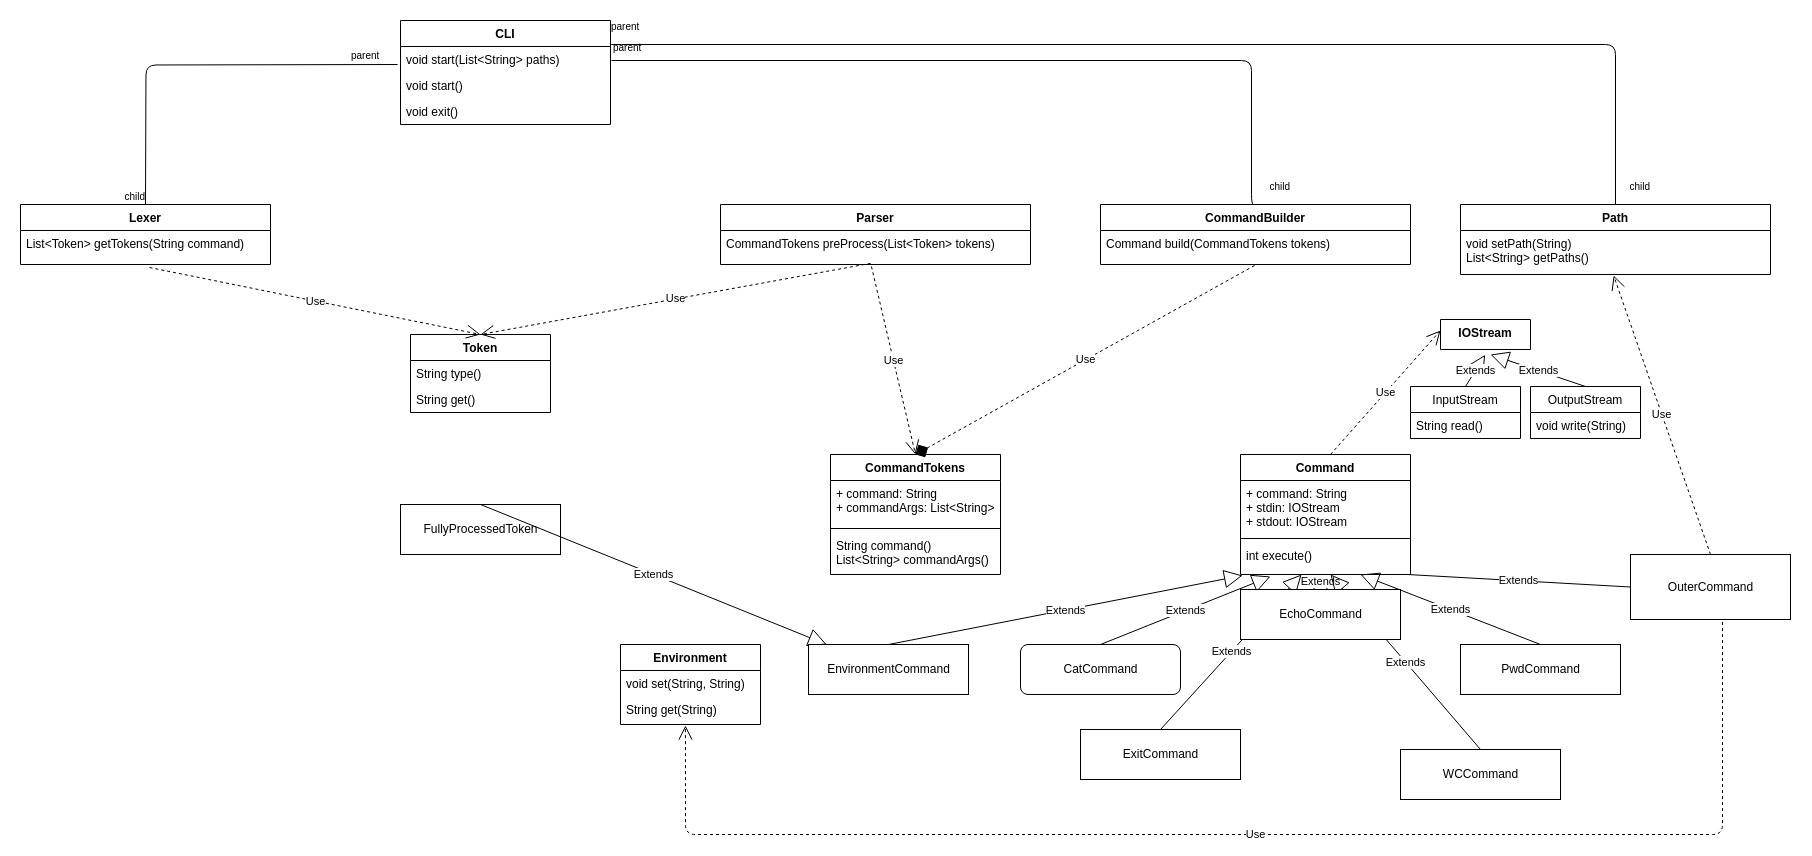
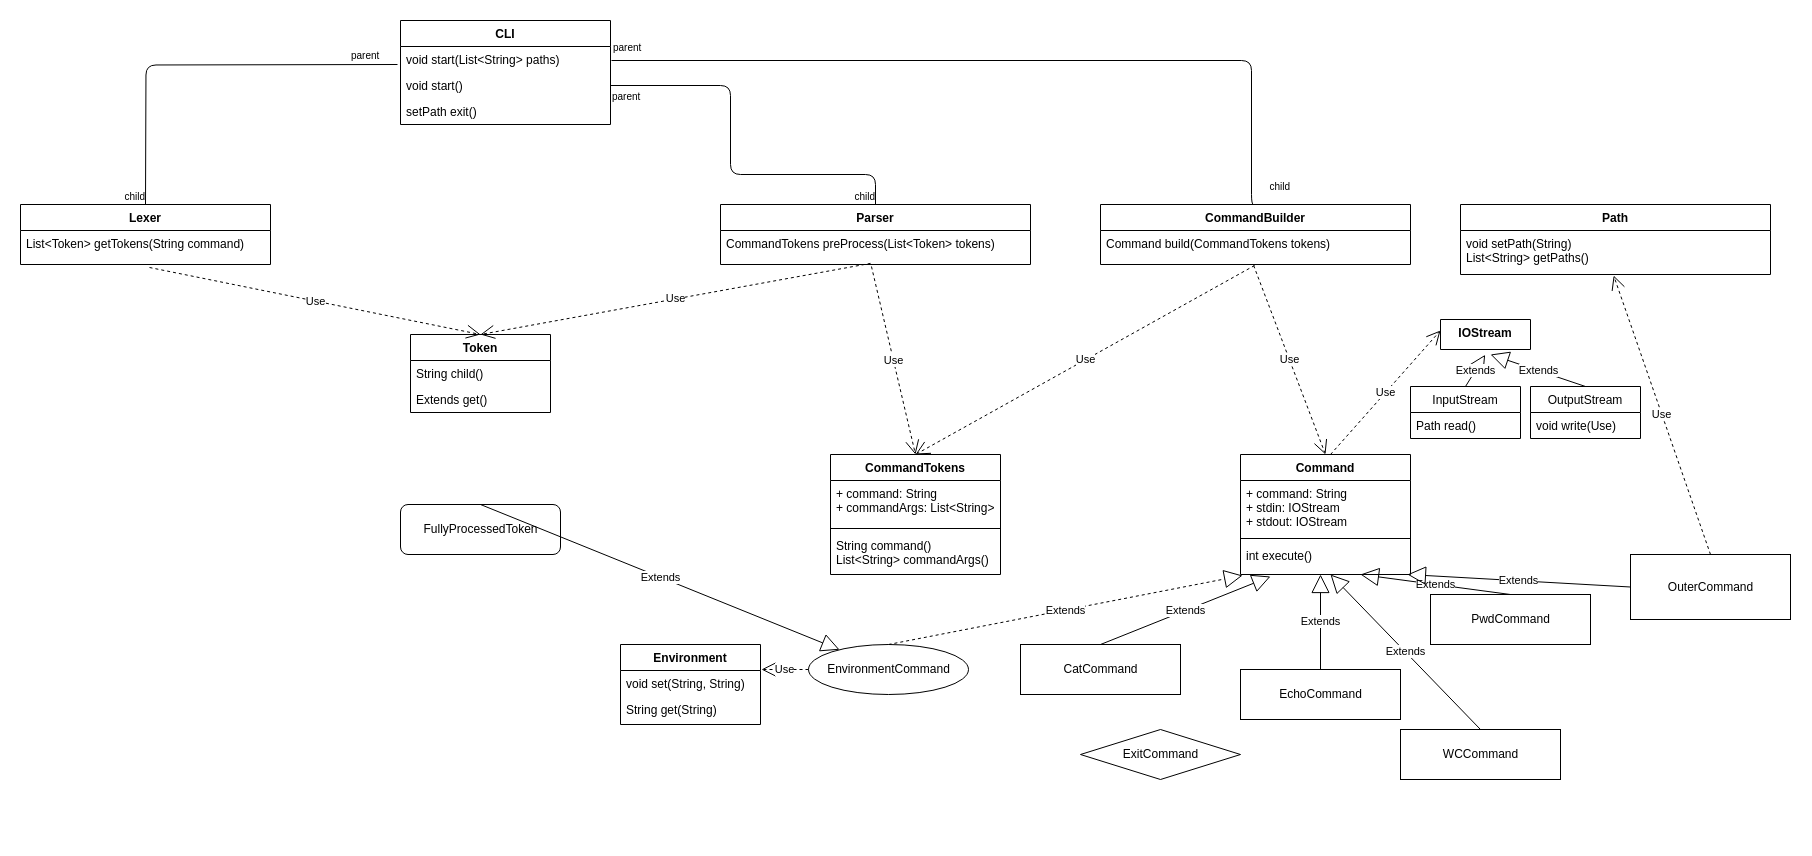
- <mxCell id="58" value="" style="endArrow=none;html=1;edgeStyle=orthogonalEdgeStyle;exitX=1;exitY=0.25;exitDx=0;exitDy=0;entryX=0.5;entryY=0;entryDx=0;entryDy=0;" parent="1" source="2" target="56" edge="1"><mxGeometry relative="1" as="geometry"><mxPoint x="795.643" y="-23.143" as="sourcePoint" /><mxPoint x="1438.5" y="122.571" as="targetPoint" /><Array as="points"><mxPoint x="611" y="44" /><mxPoint x="1614" y="44" /></Array></mxGeometry></mxCell>
- <mxCell id="59" value="parent" style="resizable=0;html=1;align=left;verticalAlign=bottom;labelBackgroundColor=#ffffff;fontSize=10;" parent="58" connectable="0" vertex="1"><mxGeometry x="-1" relative="1" as="geometry"><mxPoint x="-1" y="-12.5" as="offset" /></mxGeometry></mxCell>
- <mxCell id="60" value="child" style="resizable=0;html=1;align=right;verticalAlign=bottom;labelBackgroundColor=#ffffff;fontSize=10;" parent="58" connectable="0" vertex="1"><mxGeometry x="1" relative="1" as="geometry"><mxPoint x="35" y="-10" as="offset" /></mxGeometry></mxCell>
- <mxCell id="5" value="void exit()" style="text;strokeColor=none;fillColor=none;align=left;verticalAlign=top;spacingLeft=4;spacingRight=4;overflow=hidden;rotatable=0;points=[[0,0.5],[1,0.5]];portConstraint=eastwest;" parent="2" vertex="1"><mxGeometry y="78" width="210" height="26" as="geometry" /></mxCell>
+ <mxCell id="5" value="setPath exit()" style="text;strokeColor=none;fillColor=none;align=left;verticalAlign=top;spacingLeft=4;spacingRight=4;overflow=hidden;rotatable=0;points=[[0,0.5],[1,0.5]];portConstraint=eastwest;" parent="2" vertex="1"><mxGeometry y="78" width="210" height="26" as="geometry" /></mxCell>
+ <mxCell id="17" value="" style="endArrow=none;html=1;edgeStyle=orthogonalEdgeStyle;exitX=1;exitY=0.5;exitDx=0;exitDy=0;entryX=0.5;entryY=0;entryDx=0;entryDy=0;" parent="1" source="4" target="15" edge="1"><mxGeometry relative="1" as="geometry"><mxPoint x="540" y="322.5" as="sourcePoint" /><mxPoint x="700" y="322.5" as="targetPoint" /><Array as="points"><mxPoint x="730" y="85" /><mxPoint x="730" y="174" /><mxPoint x="875" y="174" /></Array></mxGeometry></mxCell>
+ <mxCell id="18" value="parent" style="resizable=0;html=1;align=left;verticalAlign=bottom;labelBackgroundColor=#ffffff;fontSize=10;" parent="17" connectable="0" vertex="1"><mxGeometry x="-1" relative="1" as="geometry"><mxPoint y="19" as="offset" /></mxGeometry></mxCell>
+ <mxCell id="19" value="child" style="resizable=0;html=1;align=right;verticalAlign=bottom;labelBackgroundColor=#ffffff;fontSize=10;" parent="17" connectable="0" vertex="1"><mxGeometry x="1" relative="1" as="geometry" /></mxCell>
+ <mxCell id="36" value="Use" style="endArrow=open;endSize=12;dashed=1;html=1;exitX=0.494;exitY=1.029;exitDx=0;exitDy=0;exitPerimeter=0;entryX=0.5;entryY=0;entryDx=0;entryDy=0;" parent="1" source="22" target="32" edge="1"><mxGeometry width="160" relative="1" as="geometry"><mxPoint x="1264.07" y="274.986" as="sourcePoint" /><mxPoint x="925" y="464" as="targetPoint" /></mxGeometry></mxCell>
- <mxCell id="7" value="String type()" style="text;strokeColor=none;fillColor=none;align=left;verticalAlign=top;spacingLeft=4;spacingRight=4;overflow=hidden;rotatable=0;points=[[0,0.5],[1,0.5]];portConstraint=eastwest;" parent="6" vertex="1"><mxGeometry y="26" width="140" height="26" as="geometry" /></mxCell>
+ <mxCell id="7" value="String child()" style="text;strokeColor=none;fillColor=none;align=left;verticalAlign=top;spacingLeft=4;spacingRight=4;overflow=hidden;rotatable=0;points=[[0,0.5],[1,0.5]];portConstraint=eastwest;" parent="6" vertex="1"><mxGeometry y="26" width="140" height="26" as="geometry" /></mxCell>
- <mxCell id="8" value="String get()" style="text;strokeColor=none;fillColor=none;align=left;verticalAlign=top;spacingLeft=4;spacingRight=4;overflow=hidden;rotatable=0;points=[[0,0.5],[1,0.5]];portConstraint=eastwest;" parent="6" vertex="1"><mxGeometry y="52" width="140" height="26" as="geometry" /></mxCell>
+ <mxCell id="8" value="Extends get()" style="text;strokeColor=none;fillColor=none;align=left;verticalAlign=top;spacingLeft=4;spacingRight=4;overflow=hidden;rotatable=0;points=[[0,0.5],[1,0.5]];portConstraint=eastwest;" parent="6" vertex="1"><mxGeometry y="52" width="140" height="26" as="geometry" /></mxCell>
- <mxCell id="63" value="String read()" style="text;strokeColor=none;fillColor=none;align=left;verticalAlign=top;spacingLeft=4;spacingRight=4;overflow=hidden;rotatable=0;points=[[0,0.5],[1,0.5]];portConstraint=eastwest;" parent="62" vertex="1"><mxGeometry y="26" width="110" height="26" as="geometry" /></mxCell>
+ <mxCell id="63" value="Path read()" style="text;strokeColor=none;fillColor=none;align=left;verticalAlign=top;spacingLeft=4;spacingRight=4;overflow=hidden;rotatable=0;points=[[0,0.5],[1,0.5]];portConstraint=eastwest;" parent="62" vertex="1"><mxGeometry y="26" width="110" height="26" as="geometry" /></mxCell>
- <mxCell id="65" value="void write(String)" style="text;strokeColor=none;fillColor=none;align=left;verticalAlign=top;spacingLeft=4;spacingRight=4;overflow=hidden;rotatable=0;points=[[0,0.5],[1,0.5]];portConstraint=eastwest;" parent="64" vertex="1"><mxGeometry y="26" width="110" height="26" as="geometry" /></mxCell>
+ <mxCell id="65" value="void write(Use)" style="text;strokeColor=none;fillColor=none;align=left;verticalAlign=top;spacingLeft=4;spacingRight=4;overflow=hidden;rotatable=0;points=[[0,0.5],[1,0.5]];portConstraint=eastwest;" parent="64" vertex="1"><mxGeometry y="26" width="110" height="26" as="geometry" /></mxCell>
- <mxCell id="31" value="Use" style="endArrow=diamond;endSize=12;dashed=1;html=1;exitX=0.497;exitY=1.029;exitDx=0;exitDy=0;exitPerimeter=0;entryX=0.5;entryY=0;entryDx=0;entryDy=0;" parent="1" source="22" target="26" edge="1"><mxGeometry width="160" relative="1" as="geometry"><mxPoint x="880.97" y="276.006" as="sourcePoint" /><mxPoint x="925" y="464" as="targetPoint" /></mxGeometry></mxCell>
+ <mxCell id="31" value="Use" style="endArrow=open;endSize=12;dashed=1;html=1;exitX=0.497;exitY=1.029;exitDx=0;exitDy=0;exitPerimeter=0;entryX=0.5;entryY=0;entryDx=0;entryDy=0;" parent="1" source="22" target="26" edge="1"><mxGeometry width="160" relative="1" as="geometry"><mxPoint x="880.97" y="276.006" as="sourcePoint" /><mxPoint x="925" y="464" as="targetPoint" /></mxGeometry></mxCell>
- <mxCell id="9" value="FullyProcessedToken" style="html=1;" parent="1" vertex="1"><mxGeometry x="400" y="504" width="160" height="50" as="geometry" /></mxCell>
+ <mxCell id="9" value="FullyProcessedToken" style="html=1;rounded=1;" parent="1" vertex="1"><mxGeometry x="400" y="504" width="160" height="50" as="geometry" /></mxCell>
- <mxCell id="55" value="Extends" style="endArrow=none;endSize=16;endFill=0;html=1;exitX=0;exitY=0.5;exitDx=0;exitDy=0;entryX=0.982;entryY=1;entryDx=0;entryDy=0;entryPerimeter=0;" parent="1" target="35" edge="1" source="41"><mxGeometry width="160" relative="1" as="geometry"><mxPoint x="1330" y="574" as="sourcePoint" /><mxPoint x="1330" y="579" as="targetPoint" /></mxGeometry></mxCell>
+ <mxCell id="55" value="Extends" style="endArrow=block;endSize=16;endFill=0;html=1;exitX=0;exitY=0.5;exitDx=0;exitDy=0;entryX=0.982;entryY=1;entryDx=0;entryDy=0;entryPerimeter=0;" parent="1" target="35" edge="1" source="41"><mxGeometry width="160" relative="1" as="geometry"><mxPoint x="1330" y="574" as="sourcePoint" /><mxPoint x="1330" y="579" as="targetPoint" /></mxGeometry></mxCell>
- <mxCell id="48" value="EchoCommand" style="html=1;" parent="1" vertex="1"><mxGeometry x="1240" y="589" width="160" height="50" as="geometry" /></mxCell>
+ <mxCell id="48" value="EchoCommand" style="html=1;" parent="1" vertex="1"><mxGeometry x="1240" y="669" width="160" height="50" as="geometry" /></mxCell>
- <mxCell id="49" value="Extends" style="endArrow=block;endSize=16;endFill=0;html=1;exitX=0.5;exitY=0;exitDx=0;exitDy=0;entryX=0.012;entryY=1.031;entryDx=0;entryDy=0;entryPerimeter=0;" parent="1" source="42" target="35" edge="1"><mxGeometry width="160" relative="1" as="geometry"><mxPoint x="1327.04" y="564" as="sourcePoint" /><mxPoint x="1330" y="574" as="targetPoint" /></mxGeometry></mxCell>
+ <mxCell id="49" value="Extends" style="endArrow=block;endSize=16;endFill=0;html=1;exitX=0.5;exitY=0;exitDx=0;exitDy=0;entryX=0.012;entryY=1.031;entryDx=0;entryDy=0;entryPerimeter=0;dashed=1;" parent="1" source="42" target="35" edge="1"><mxGeometry width="160" relative="1" as="geometry"><mxPoint x="1327.04" y="564" as="sourcePoint" /><mxPoint x="1330" y="574" as="targetPoint" /></mxGeometry></mxCell>
+ <mxCell id="53" value="Use" style="endArrow=open;endSize=12;dashed=1;html=1;entryX=1.007;entryY=-0.038;entryDx=0;entryDy=0;entryPerimeter=0;exitX=0;exitY=0.5;exitDx=0;exitDy=0;" parent="1" source="42" target="51" edge="1"><mxGeometry width="160" relative="1" as="geometry"><mxPoint x="230" y="804" as="sourcePoint" /><mxPoint x="390" y="804" as="targetPoint" /></mxGeometry></mxCell>
- <mxCell id="42" value="EnvironmentCommand" style="html=1;" parent="1" vertex="1"><mxGeometry x="808" y="644" width="160" height="50" as="geometry" /></mxCell>
+ <mxCell id="42" value="EnvironmentCommand" style="ellipse;html=1;" parent="1" vertex="1"><mxGeometry x="808" y="644" width="160" height="50" as="geometry" /></mxCell>
- <mxCell id="37" value="CatCommand" style="html=1;rounded=1;" parent="1" vertex="1"><mxGeometry x="1020" y="644" width="160" height="50" as="geometry" /></mxCell>
+ <mxCell id="37" value="CatCommand" style="html=1;" parent="1" vertex="1"><mxGeometry x="1020" y="644" width="160" height="50" as="geometry" /></mxCell>
- <mxCell id="39" value="PwdCommand" style="html=1;" parent="1" vertex="1"><mxGeometry x="1460" y="644" width="160" height="50" as="geometry" /></mxCell>
+ <mxCell id="39" value="PwdCommand" style="html=1;" parent="1" vertex="1"><mxGeometry x="1430" y="594" width="160" height="50" as="geometry" /></mxCell>
- <mxCell id="47" value="Extends" style="endArrow=block;endSize=16;endFill=0;html=1;exitX=0.5;exitY=0;exitDx=0;exitDy=0;entryX=0.359;entryY=1;entryDx=0;entryDy=0;entryPerimeter=0;" parent="1" source="40" target="35" edge="1"><mxGeometry width="160" relative="1" as="geometry"><mxPoint x="1160" y="724" as="sourcePoint" /><mxPoint x="1330" y="574" as="targetPoint" /></mxGeometry></mxCell>
- <mxCell id="40" value="ExitCommand" style="html=1;" parent="1" vertex="1"><mxGeometry x="1080" y="729" width="160" height="50" as="geometry" /></mxCell>
+ <mxCell id="40" value="ExitCommand" style="rhombus;html=1;" parent="1" vertex="1"><mxGeometry x="1080" y="729" width="160" height="50" as="geometry" /></mxCell>
- <mxCell id="38" value="WCCommand" style="html=1;" parent="1" vertex="1"><mxGeometry x="1400" y="749" width="160" height="50" as="geometry" /></mxCell>
+ <mxCell id="38" value="WCCommand" style="html=1;" parent="1" vertex="1"><mxGeometry x="1400" y="729" width="160" height="50" as="geometry" /></mxCell>
- <mxCell id="54" value="Use" style="endArrow=open;endSize=12;dashed=1;html=1;entryX=0.464;entryY=1.036;entryDx=0;entryDy=0;entryPerimeter=0;exitX=0.575;exitY=1.04;exitDx=0;exitDy=0;exitPerimeter=0;" parent="1" source="41" target="52" edge="1"><mxGeometry width="160" relative="1" as="geometry"><mxPoint x="1020" y="784" as="sourcePoint" /><mxPoint x="800" y="774" as="targetPoint" /><Array as="points"><mxPoint x="1722" y="834" /><mxPoint x="1370" y="834" /><mxPoint x="685" y="834" /></Array></mxGeometry></mxCell>
